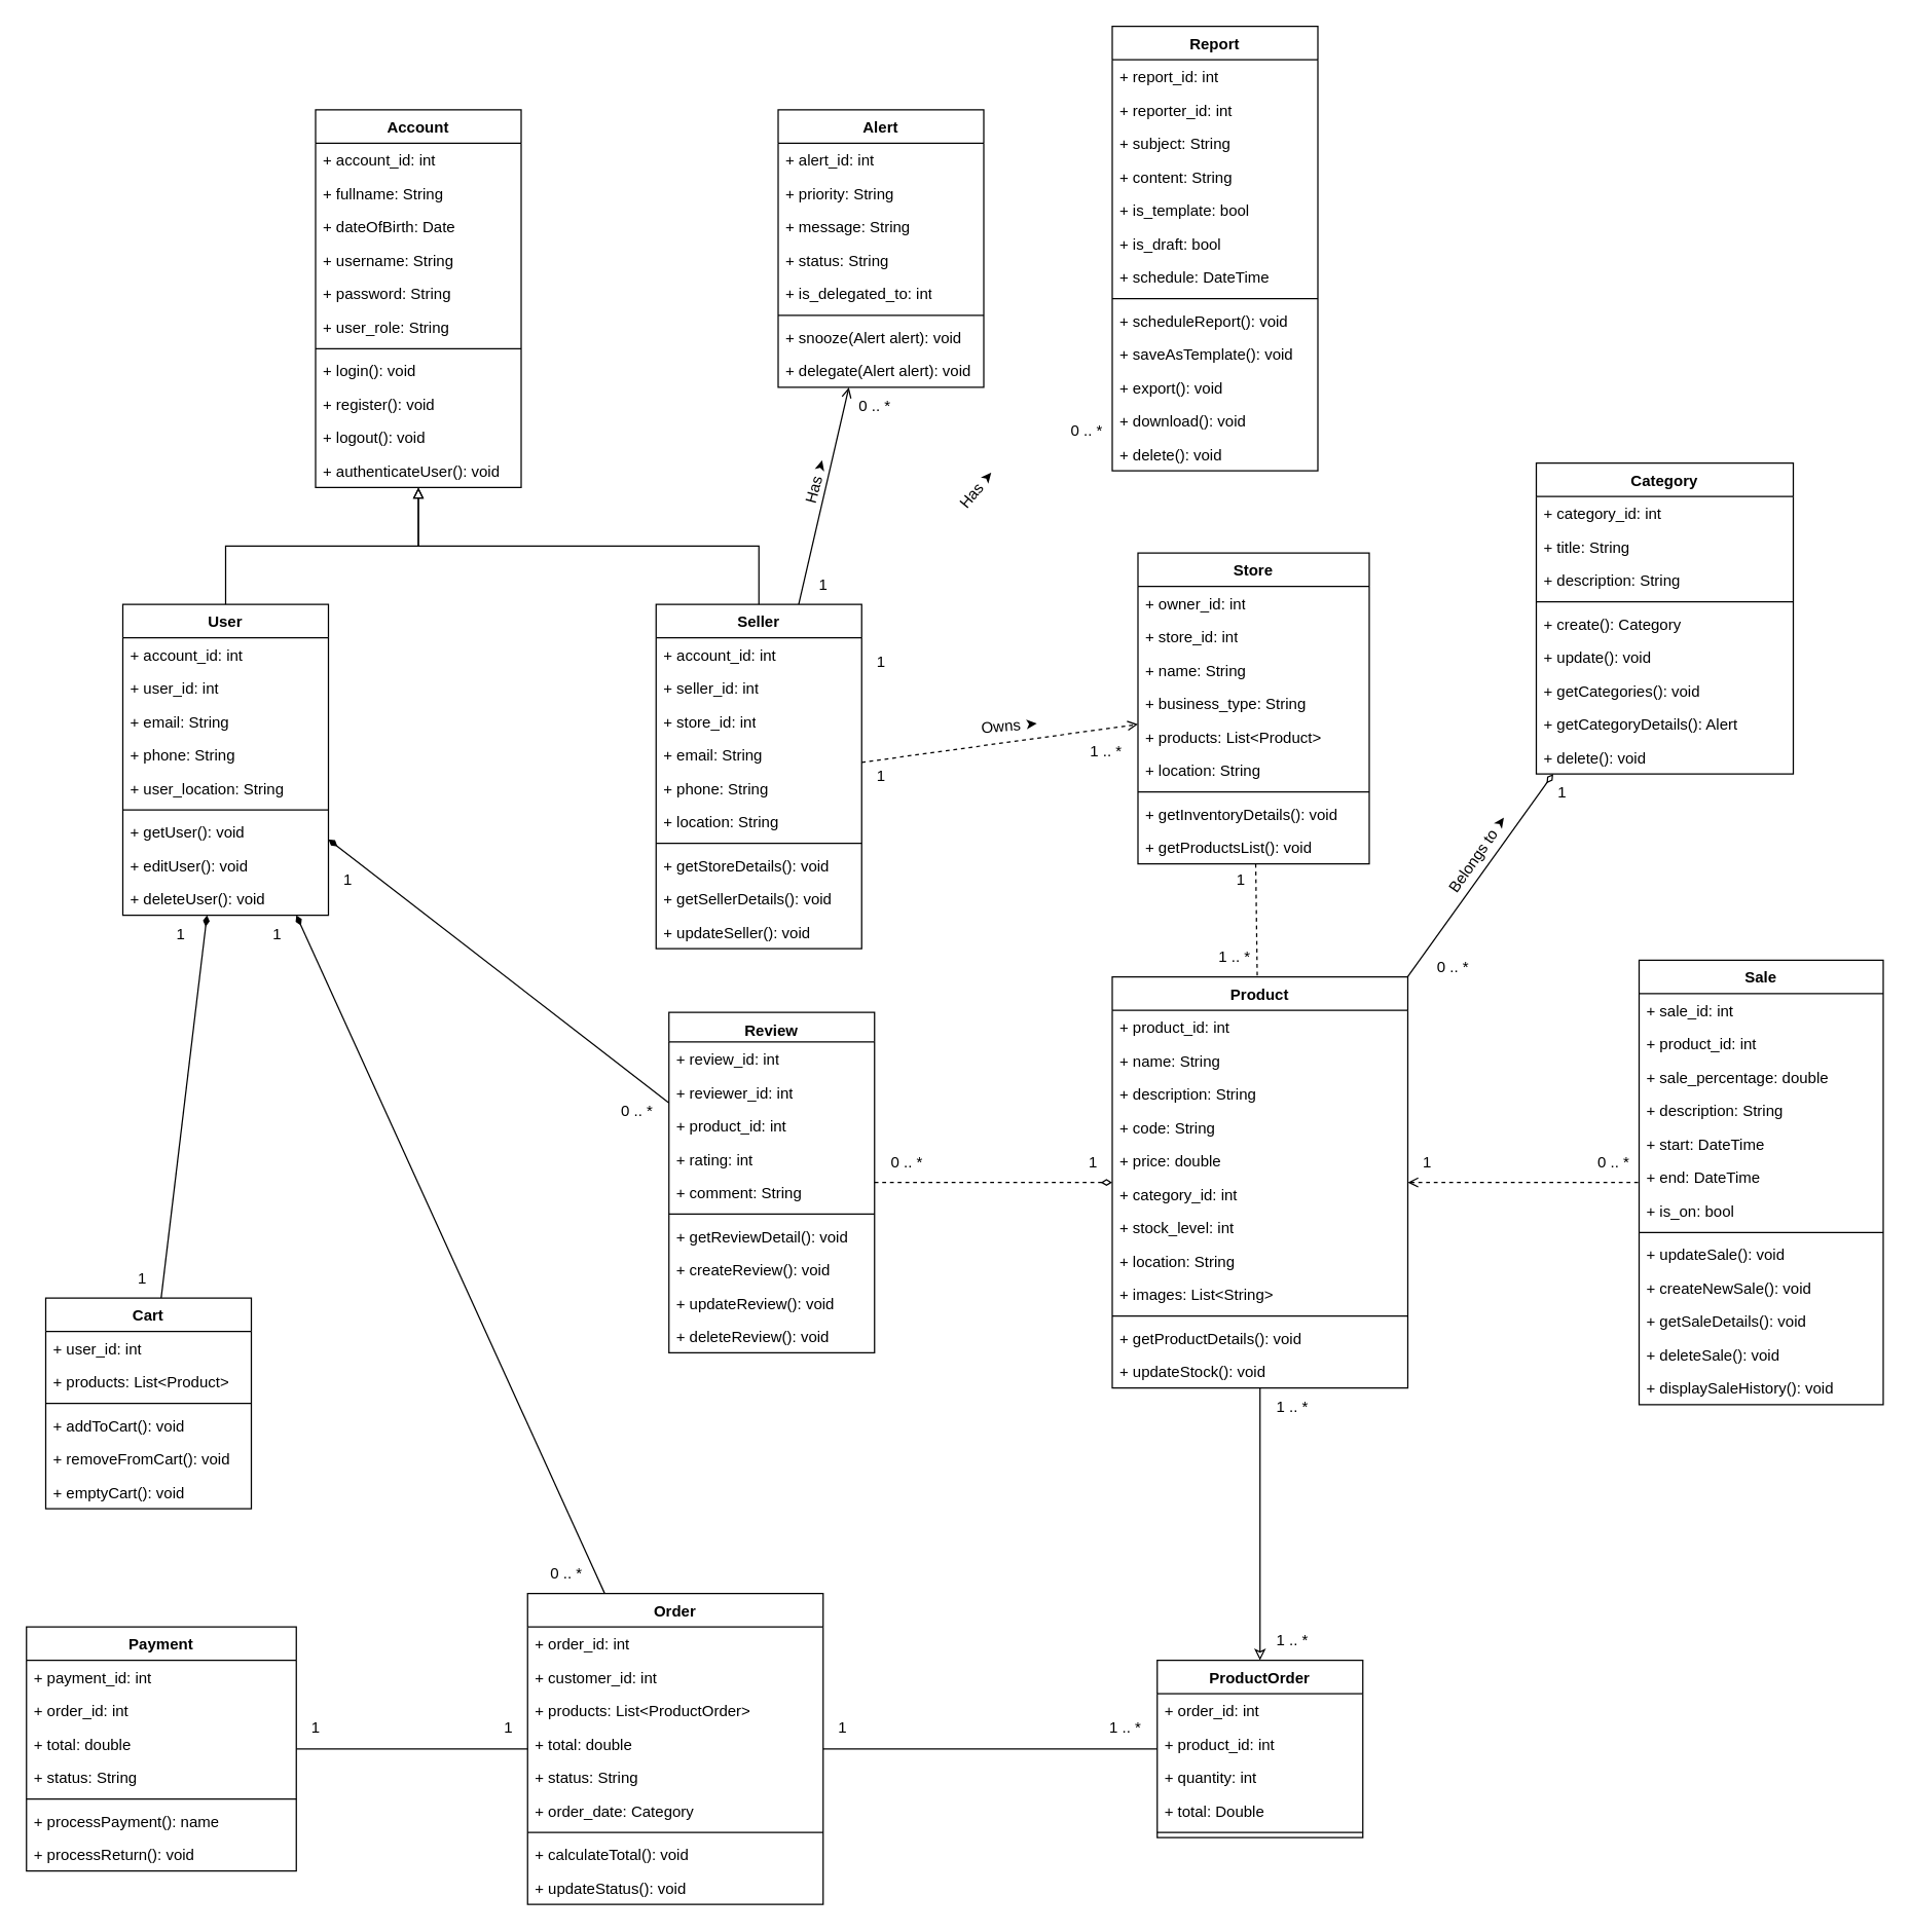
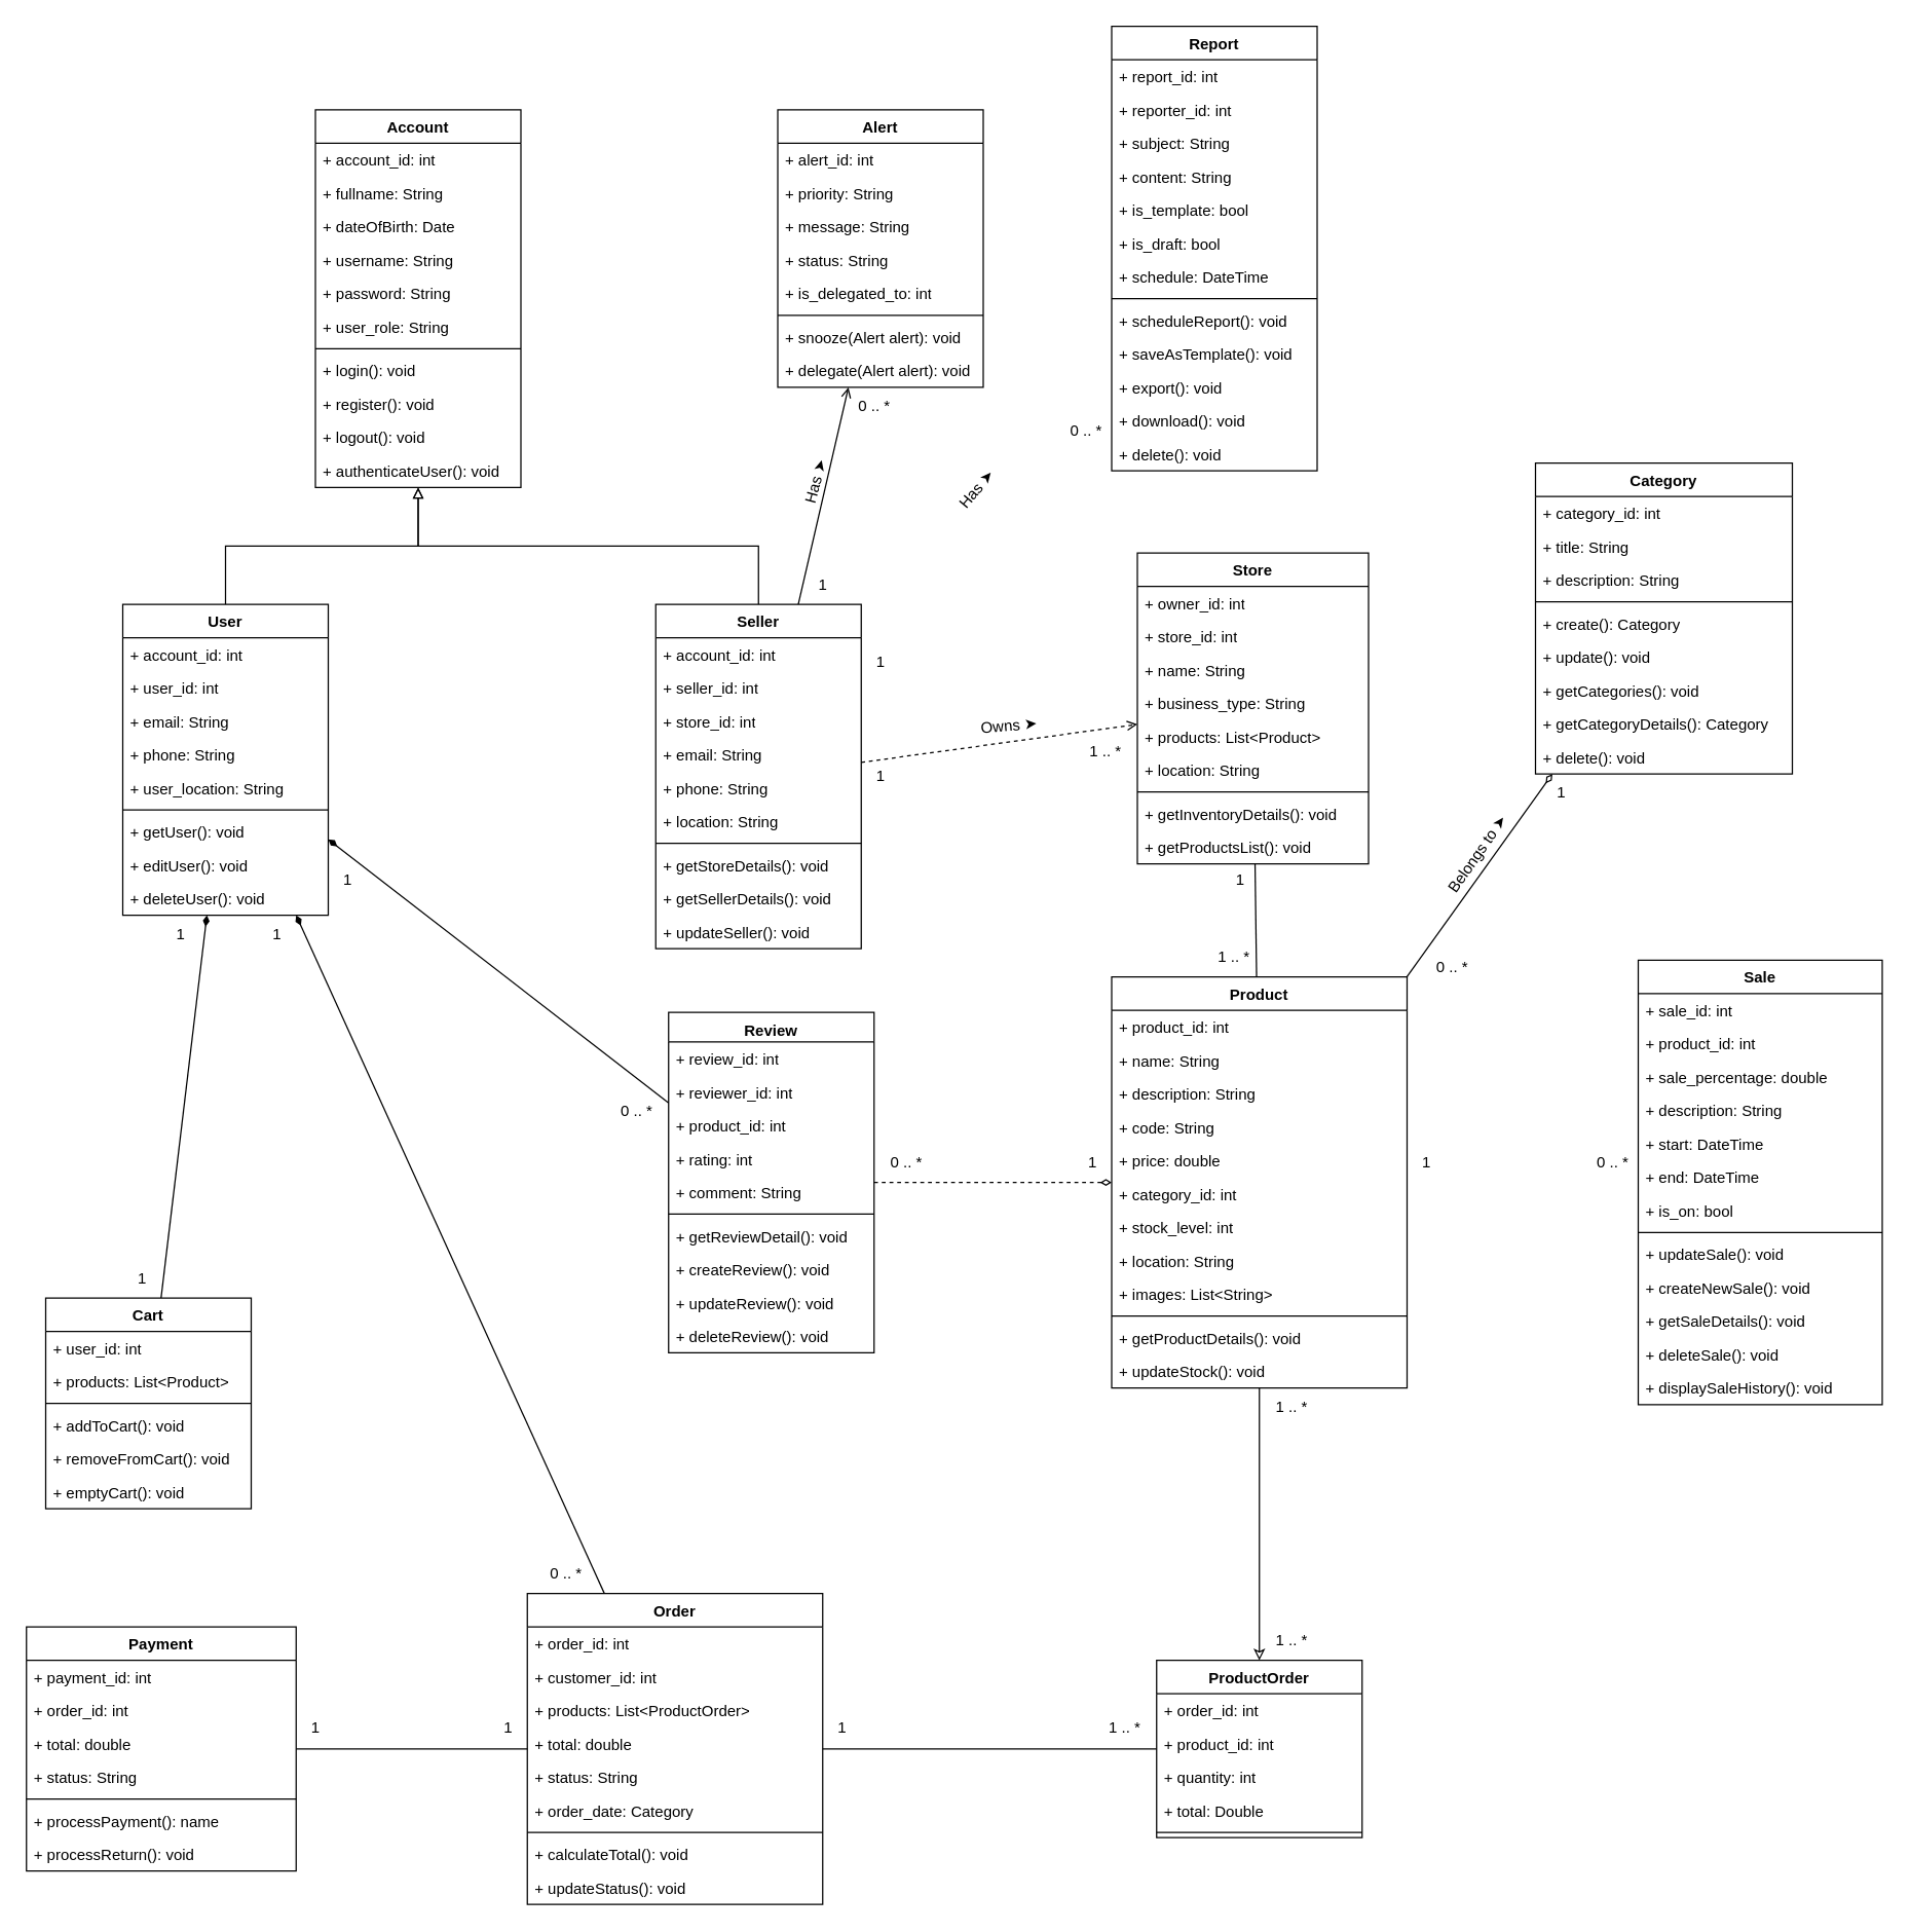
- <mxCell id="135" value="+ getCategoryDetails(): Alert" style="text;strokeColor=none;fillColor=none;align=left;verticalAlign=top;spacingLeft=4;spacingRight=4;overflow=hidden;rotatable=0;points=[[0,0.5],[1,0.5]];portConstraint=eastwest;whiteSpace=wrap;html=1;" vertex="1" parent="127"><mxGeometry y="190" width="200" height="26" as="geometry" /></mxCell>
+ <mxCell id="135" value="+ getCategoryDetails(): Category" style="text;strokeColor=none;fillColor=none;align=left;verticalAlign=top;spacingLeft=4;spacingRight=4;overflow=hidden;rotatable=0;points=[[0,0.5],[1,0.5]];portConstraint=eastwest;whiteSpace=wrap;html=1;" vertex="1" parent="127"><mxGeometry y="190" width="200" height="26" as="geometry" /></mxCell>
- <mxCell id="115" style="rounded=0;orthogonalLoop=1;jettySize=auto;html=1;endArrow=none;endFill=0;dashed=1;" edge="1" parent="1" source="116" target="49"><mxGeometry relative="1" as="geometry" /></mxCell>
+ <mxCell id="115" style="rounded=0;orthogonalLoop=1;jettySize=auto;html=1;endArrow=none;endFill=0;" edge="1" parent="1" source="116" target="49"><mxGeometry relative="1" as="geometry" /></mxCell>
- <mxCell id="48" style="rounded=0;orthogonalLoop=1;jettySize=auto;html=1;endArrow=none;endFill=0;dashed=1;startArrow=open;startFill=0;" edge="1" parent="1" source="49" target="70"><mxGeometry relative="1" as="geometry" /></mxCell>
